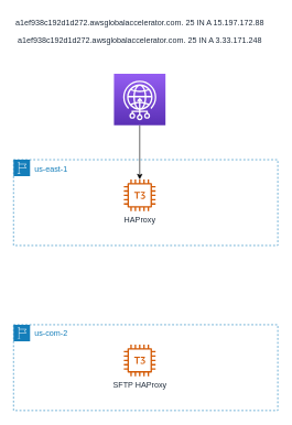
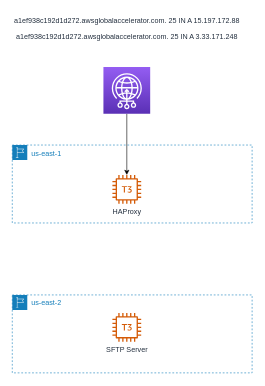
- <mxCell id="5" value="HAProxy" style="sketch=0;outlineConnect=0;fontColor=#232F3E;gradientColor=none;fillColor=#D45B07;strokeColor=none;dashed=0;verticalLabelPosition=bottom;verticalAlign=top;align=center;html=1;fontSize=12;fontStyle=0;aspect=fixed;pointerEvents=1;shape=mxgraph.aws4.t3_instance;" vertex="1" parent="4"><mxGeometry x="167" y="30" width="48" height="48" as="geometry" /></mxCell>
+ <mxCell id="5" value="HAProxy" style="sketch=0;outlineConnect=0;fontColor=#232F3E;gradientColor=none;fillColor=#D45B07;strokeColor=none;dashed=0;verticalLabelPosition=bottom;verticalAlign=top;align=center;html=1;fontSize=12;fontStyle=0;aspect=fixed;pointerEvents=1;shape=mxgraph.aws4.t3_instance;" vertex="1" parent="4"><mxGeometry x="167" y="50" width="48" height="48" as="geometry" /></mxCell>
- <mxCell id="6" value="us-com-2" style="points=[[0,0],[0.25,0],[0.5,0],[0.75,0],[1,0],[1,0.25],[1,0.5],[1,0.75],[1,1],[0.75,1],[0.5,1],[0.25,1],[0,1],[0,0.75],[0,0.5],[0,0.25]];outlineConnect=0;gradientColor=none;html=1;whiteSpace=wrap;fontSize=12;fontStyle=0;container=1;pointerEvents=0;collapsible=0;recursiveResize=0;shape=mxgraph.aws4.group;grIcon=mxgraph.aws4.group_region;strokeColor=#147EBA;fillColor=none;verticalAlign=top;align=left;spacingLeft=30;fontColor=#147EBA;dashed=1;" vertex="1" parent="1"><mxGeometry x="20" y="400" width="400" height="130" as="geometry" /></mxCell>
+ <mxCell id="6" value="us-east-2" style="points=[[0,0],[0.25,0],[0.5,0],[0.75,0],[1,0],[1,0.25],[1,0.5],[1,0.75],[1,1],[0.75,1],[0.5,1],[0.25,1],[0,1],[0,0.75],[0,0.5],[0,0.25]];outlineConnect=0;gradientColor=none;html=1;whiteSpace=wrap;fontSize=12;fontStyle=0;container=1;pointerEvents=0;collapsible=0;recursiveResize=0;shape=mxgraph.aws4.group;grIcon=mxgraph.aws4.group_region;strokeColor=#147EBA;fillColor=none;verticalAlign=top;align=left;spacingLeft=30;fontColor=#147EBA;dashed=1;" vertex="1" parent="1"><mxGeometry x="20" y="400" width="400" height="130" as="geometry" /></mxCell>
- <mxCell id="7" value="SFTP HAProxy" style="sketch=0;outlineConnect=0;fontColor=#232F3E;gradientColor=none;fillColor=#D45B07;strokeColor=none;dashed=0;verticalLabelPosition=bottom;verticalAlign=top;align=center;html=1;fontSize=12;fontStyle=0;aspect=fixed;pointerEvents=1;shape=mxgraph.aws4.t3_instance;" vertex="1" parent="6"><mxGeometry x="167" y="30" width="48" height="48" as="geometry" /></mxCell>
+ <mxCell id="7" value="SFTP Server" style="sketch=0;outlineConnect=0;fontColor=#232F3E;gradientColor=none;fillColor=#D45B07;strokeColor=none;dashed=0;verticalLabelPosition=bottom;verticalAlign=top;align=center;html=1;fontSize=12;fontStyle=0;aspect=fixed;pointerEvents=1;shape=mxgraph.aws4.t3_instance;" vertex="1" parent="6"><mxGeometry x="167" y="30" width="48" height="48" as="geometry" /></mxCell>
